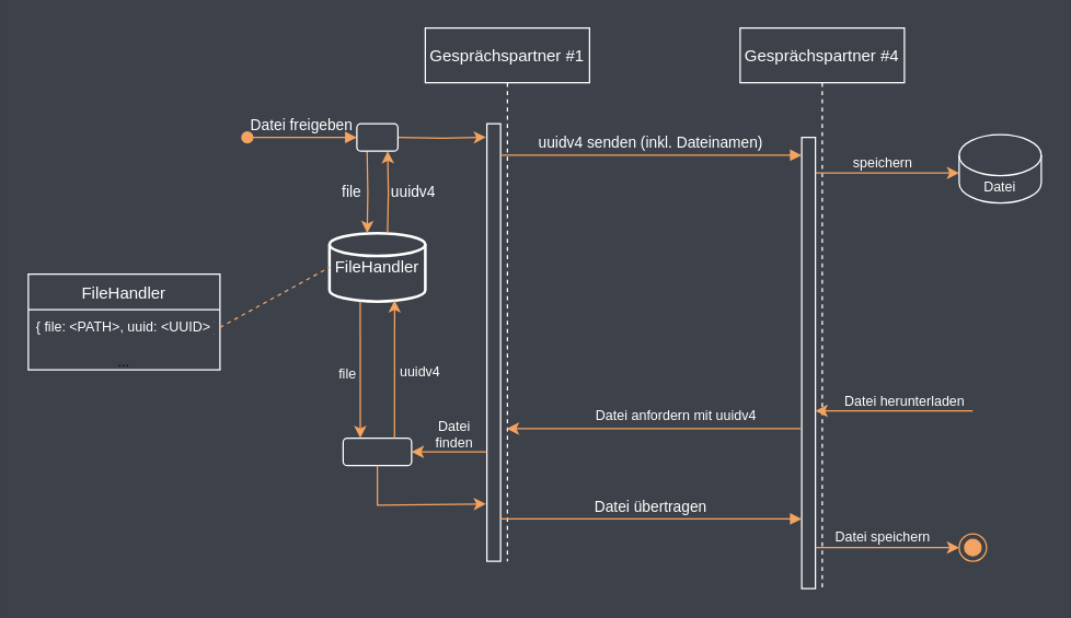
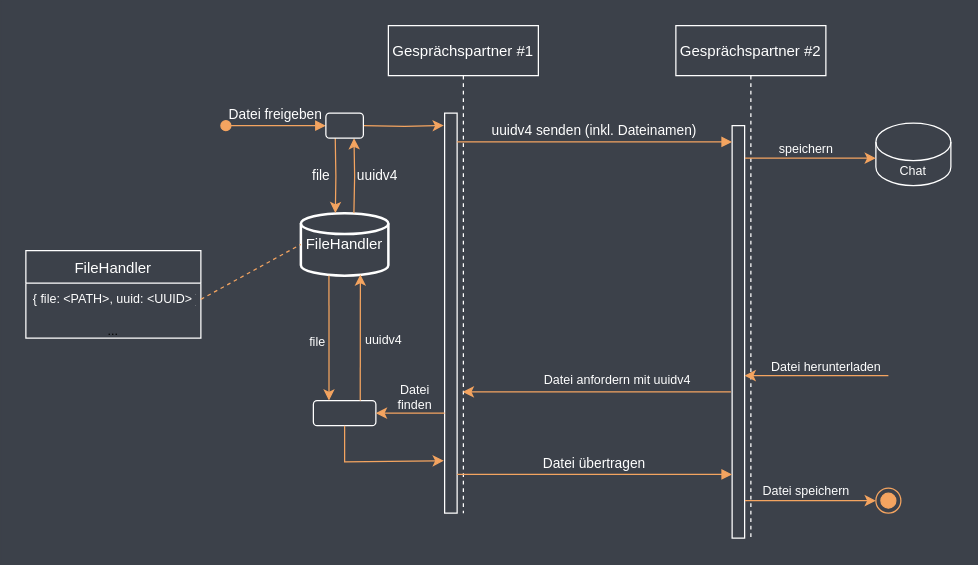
- <mxCell id="4" value="Gesprächspartner #4" style="shape=umlLifeline;perimeter=lifelinePerimeter;container=1;collapsible=0;recursiveResize=0;rounded=0;shadow=0;strokeWidth=1;strokeColor=#FFFFFF;fillColor=none;fontColor=#FFFFFF;" parent="1" vertex="1"><mxGeometry x="540" y="20" width="120" height="410" as="geometry" /></mxCell>
+ <mxCell id="4" value="Gesprächspartner #2" style="shape=umlLifeline;perimeter=lifelinePerimeter;container=1;collapsible=0;recursiveResize=0;rounded=0;shadow=0;strokeWidth=1;strokeColor=#FFFFFF;fillColor=none;fontColor=#FFFFFF;" parent="1" vertex="1"><mxGeometry x="540" y="20" width="120" height="410" as="geometry" /></mxCell>
- <mxCell id="18" value="Datei" style="shape=cylinder3;whiteSpace=wrap;html=1;boundedLbl=1;backgroundOutline=1;size=15;fontSize=10;align=center;labelBackgroundColor=none;fillColor=none;strokeColor=#FFFFFF;fontColor=#FFFFFF;" parent="1" vertex="1"><mxGeometry x="700" y="98" width="60" height="50" as="geometry" /></mxCell>
+ <mxCell id="18" value="Chat" style="shape=cylinder3;whiteSpace=wrap;html=1;boundedLbl=1;backgroundOutline=1;size=15;fontSize=10;align=center;labelBackgroundColor=none;fillColor=none;strokeColor=#FFFFFF;fontColor=#FFFFFF;" parent="1" vertex="1"><mxGeometry x="700" y="98" width="60" height="50" as="geometry" /></mxCell>
